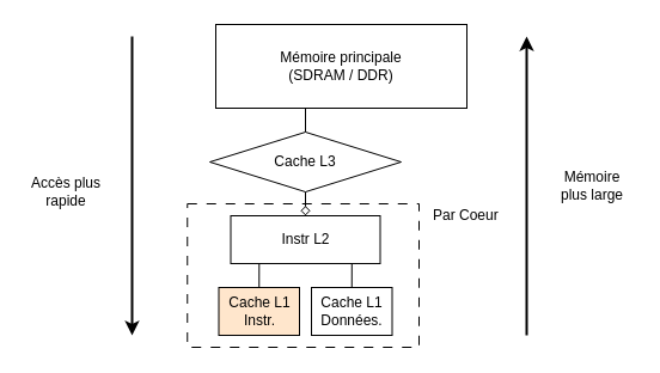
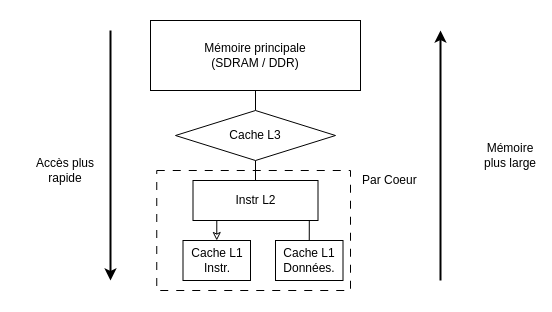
- <mxCell id="4" value="Mémoire principale&lt;br&gt;(SDRAM / DDR)" style="rounded=0;whiteSpace=wrap;html=1;" vertex="1" parent="1"><mxGeometry x="180" y="20" width="210" height="70" as="geometry" /></mxCell>
+ <mxCell id="4" value="Mémoire principale&lt;br&gt;(SDRAM / DDR)" style="rounded=0;whiteSpace=wrap;html=1;" vertex="1" parent="1"><mxGeometry x="150" y="20" width="210" height="70" as="geometry" /></mxCell>
- <mxCell id="16" value="Mémoire plus large" style="text;strokeColor=none;align=center;fillColor=none;html=1;verticalAlign=middle;whiteSpace=wrap;rounded=0;" vertex="1" parent="1"><mxGeometry x="460" y="130" width="70" height="50" as="geometry" /></mxCell>
+ <mxCell id="16" value="Mémoire plus large" style="text;strokeColor=none;align=center;fillColor=none;html=1;verticalAlign=middle;whiteSpace=wrap;rounded=0;" vertex="1" parent="1"><mxGeometry x="475" y="130" width="70" height="50" as="geometry" /></mxCell>
- <mxCell id="14" value="Accès plus rapide" style="text;strokeColor=none;align=center;fillColor=none;html=1;verticalAlign=middle;whiteSpace=wrap;rounded=0;" vertex="1" parent="1"><mxGeometry x="20" y="140" width="70" height="40" as="geometry" /></mxCell>
+ <mxCell id="14" value="Accès plus rapide" style="text;strokeColor=none;align=center;fillColor=none;html=1;verticalAlign=middle;whiteSpace=wrap;rounded=0;" vertex="1" parent="1"><mxGeometry x="30" y="150" width="70" height="40" as="geometry" /></mxCell>
- <mxCell id="5" style="edgeStyle=orthogonalEdgeStyle;rounded=0;orthogonalLoop=1;jettySize=auto;html=1;exitX=0.5;exitY=1;exitDx=0;exitDy=0;entryX=0.5;entryY=0;entryDx=0;entryDy=0;endArrow=diamond;endFill=0;" edge="1" parent="1" source="6" target="9"><mxGeometry relative="1" as="geometry" /></mxCell>
+ <mxCell id="5" style="edgeStyle=orthogonalEdgeStyle;rounded=0;orthogonalLoop=1;jettySize=auto;html=1;exitX=0.5;exitY=1;exitDx=0;exitDy=0;entryX=0.5;entryY=0;entryDx=0;entryDy=0;endArrow=none;endFill=0;" edge="1" parent="1" source="6" target="9"><mxGeometry relative="1" as="geometry" /></mxCell>
- <mxCell id="7" style="edgeStyle=orthogonalEdgeStyle;rounded=0;orthogonalLoop=1;jettySize=auto;html=1;exitX=0.25;exitY=1;exitDx=0;exitDy=0;entryX=0.5;entryY=0;entryDx=0;entryDy=0;endArrow=none;endFill=0;" edge="1" parent="1" source="9" target="10"><mxGeometry relative="1" as="geometry" /></mxCell>
+ <mxCell id="7" style="edgeStyle=orthogonalEdgeStyle;rounded=0;orthogonalLoop=1;jettySize=auto;html=1;exitX=0.25;exitY=1;exitDx=0;exitDy=0;entryX=0.5;entryY=0;entryDx=0;entryDy=0;endArrow=classic;endFill=0;" edge="1" parent="1" source="9" target="10"><mxGeometry relative="1" as="geometry" /></mxCell>
- <mxCell id="10" value="Cache L1&lt;br&gt;Instr." style="rounded=0;whiteSpace=wrap;html=1;fillColor=#ffe6cc;" vertex="1" parent="1"><mxGeometry x="182.5" y="240" width="67.5" height="40" as="geometry" /></mxCell>
+ <mxCell id="10" value="Cache L1&lt;br&gt;Instr." style="rounded=0;whiteSpace=wrap;html=1;" vertex="1" parent="1"><mxGeometry x="182.5" y="240" width="67.5" height="40" as="geometry" /></mxCell>
- <mxCell id="11" value="Cache L1&lt;br&gt;Données." style="rounded=0;whiteSpace=wrap;html=1;" vertex="1" parent="1"><mxGeometry x="260" y="240" width="67.5" height="40" as="geometry" /></mxCell>
+ <mxCell id="11" value="Cache L1&lt;br&gt;Données." style="rounded=0;whiteSpace=wrap;html=1;" vertex="1" parent="1"><mxGeometry x="275" y="240" width="67.5" height="40" as="geometry" /></mxCell>
